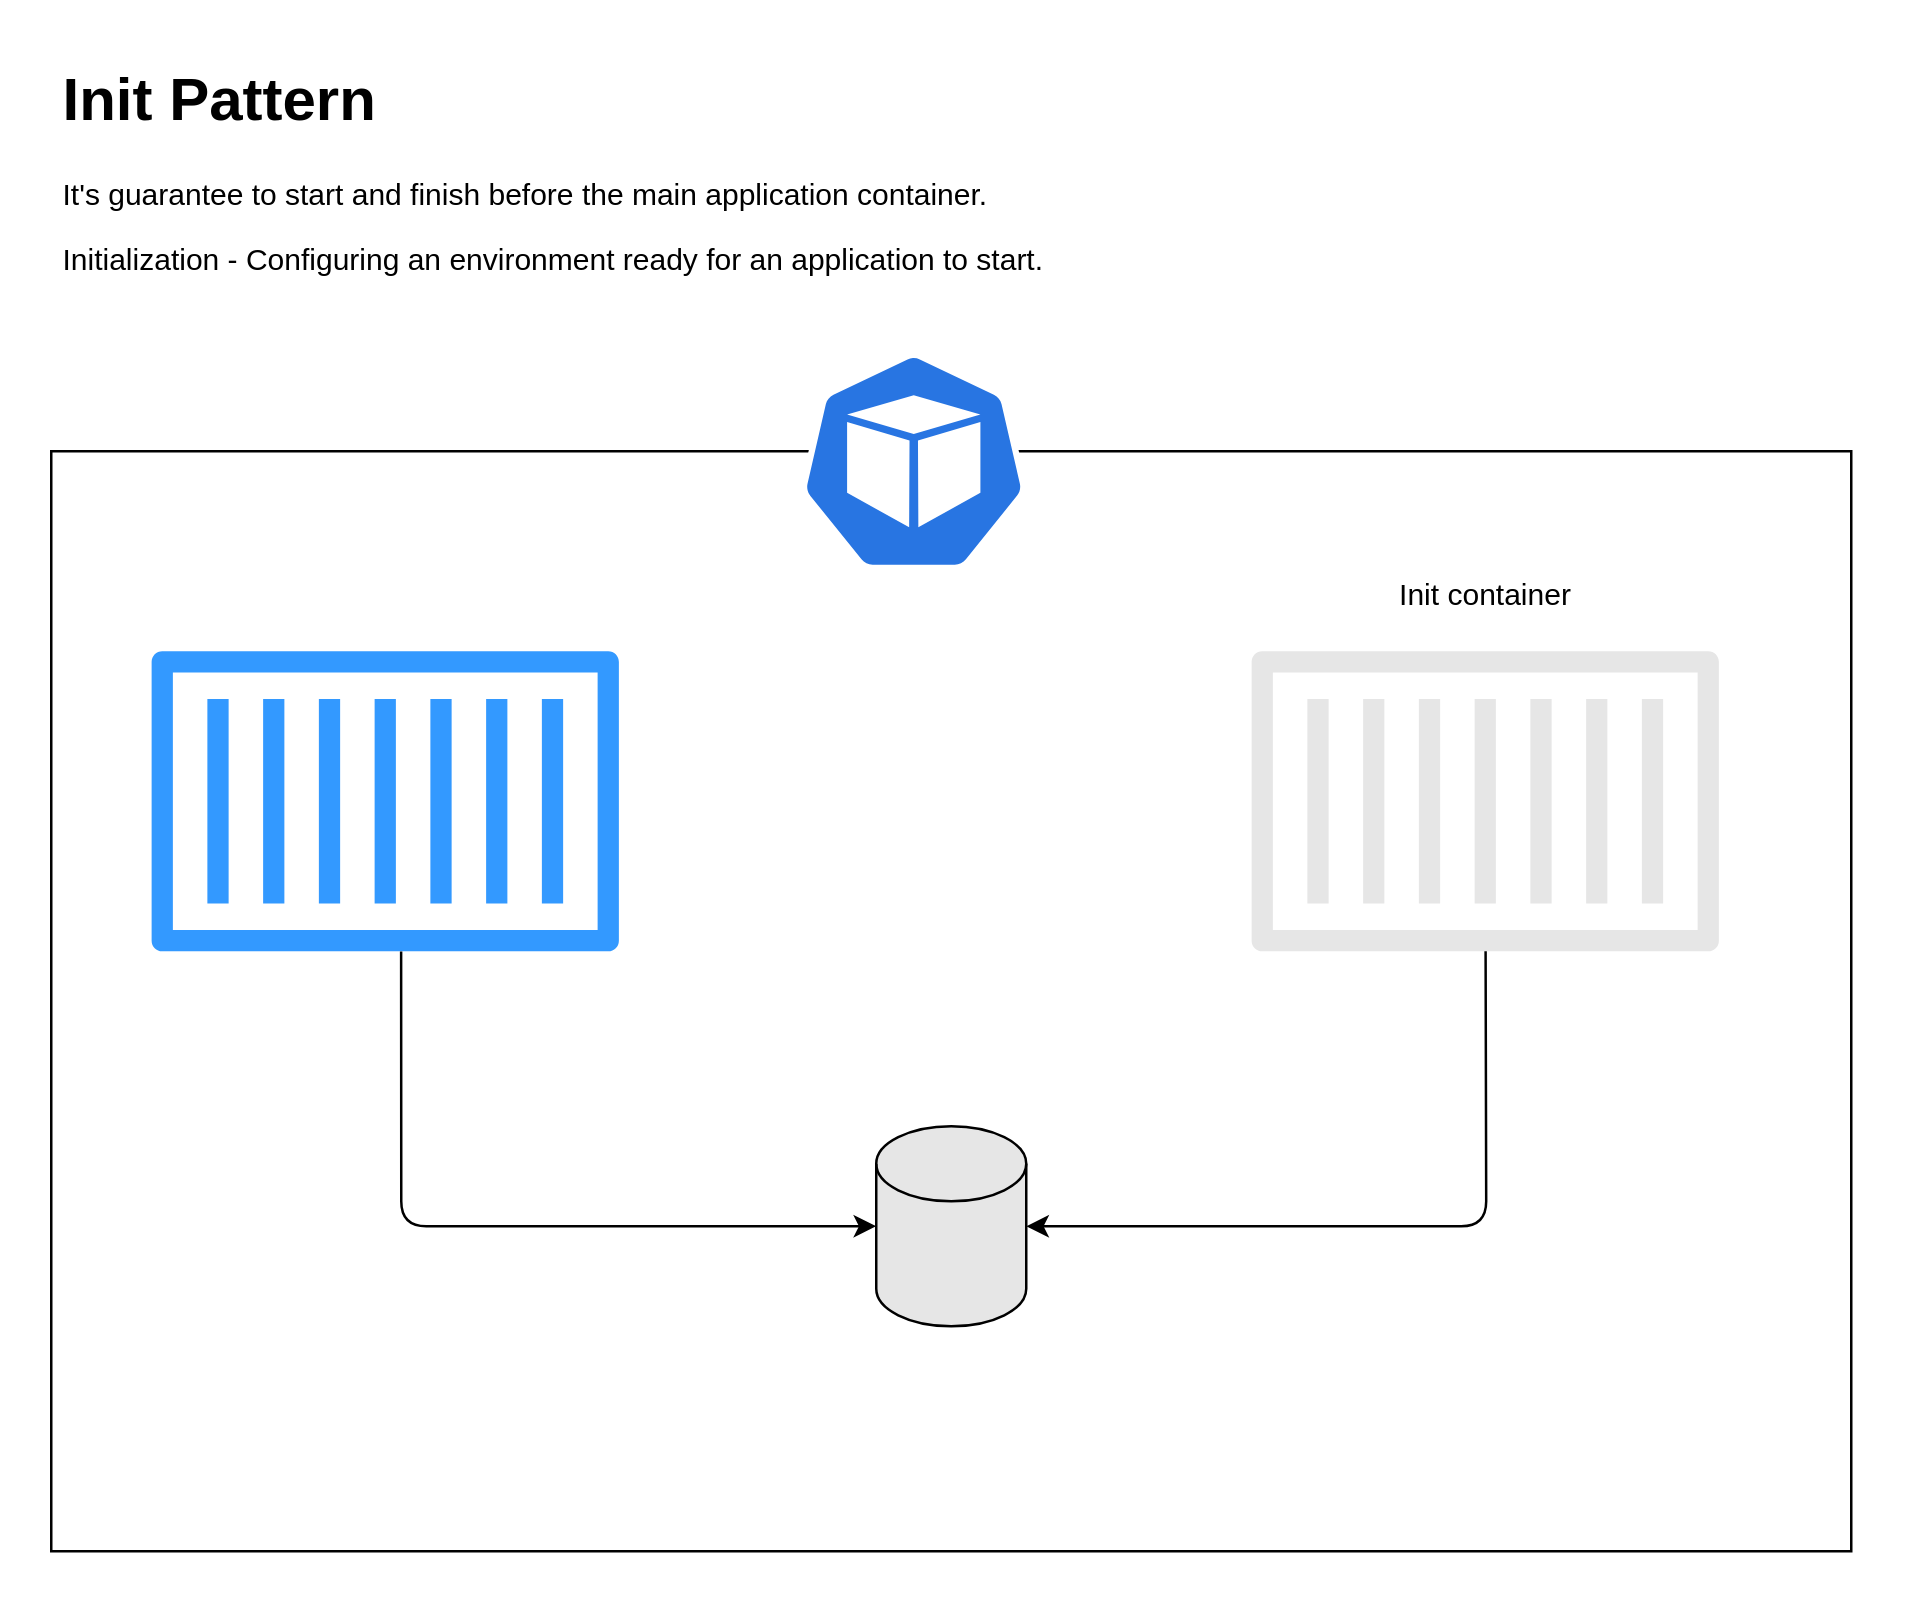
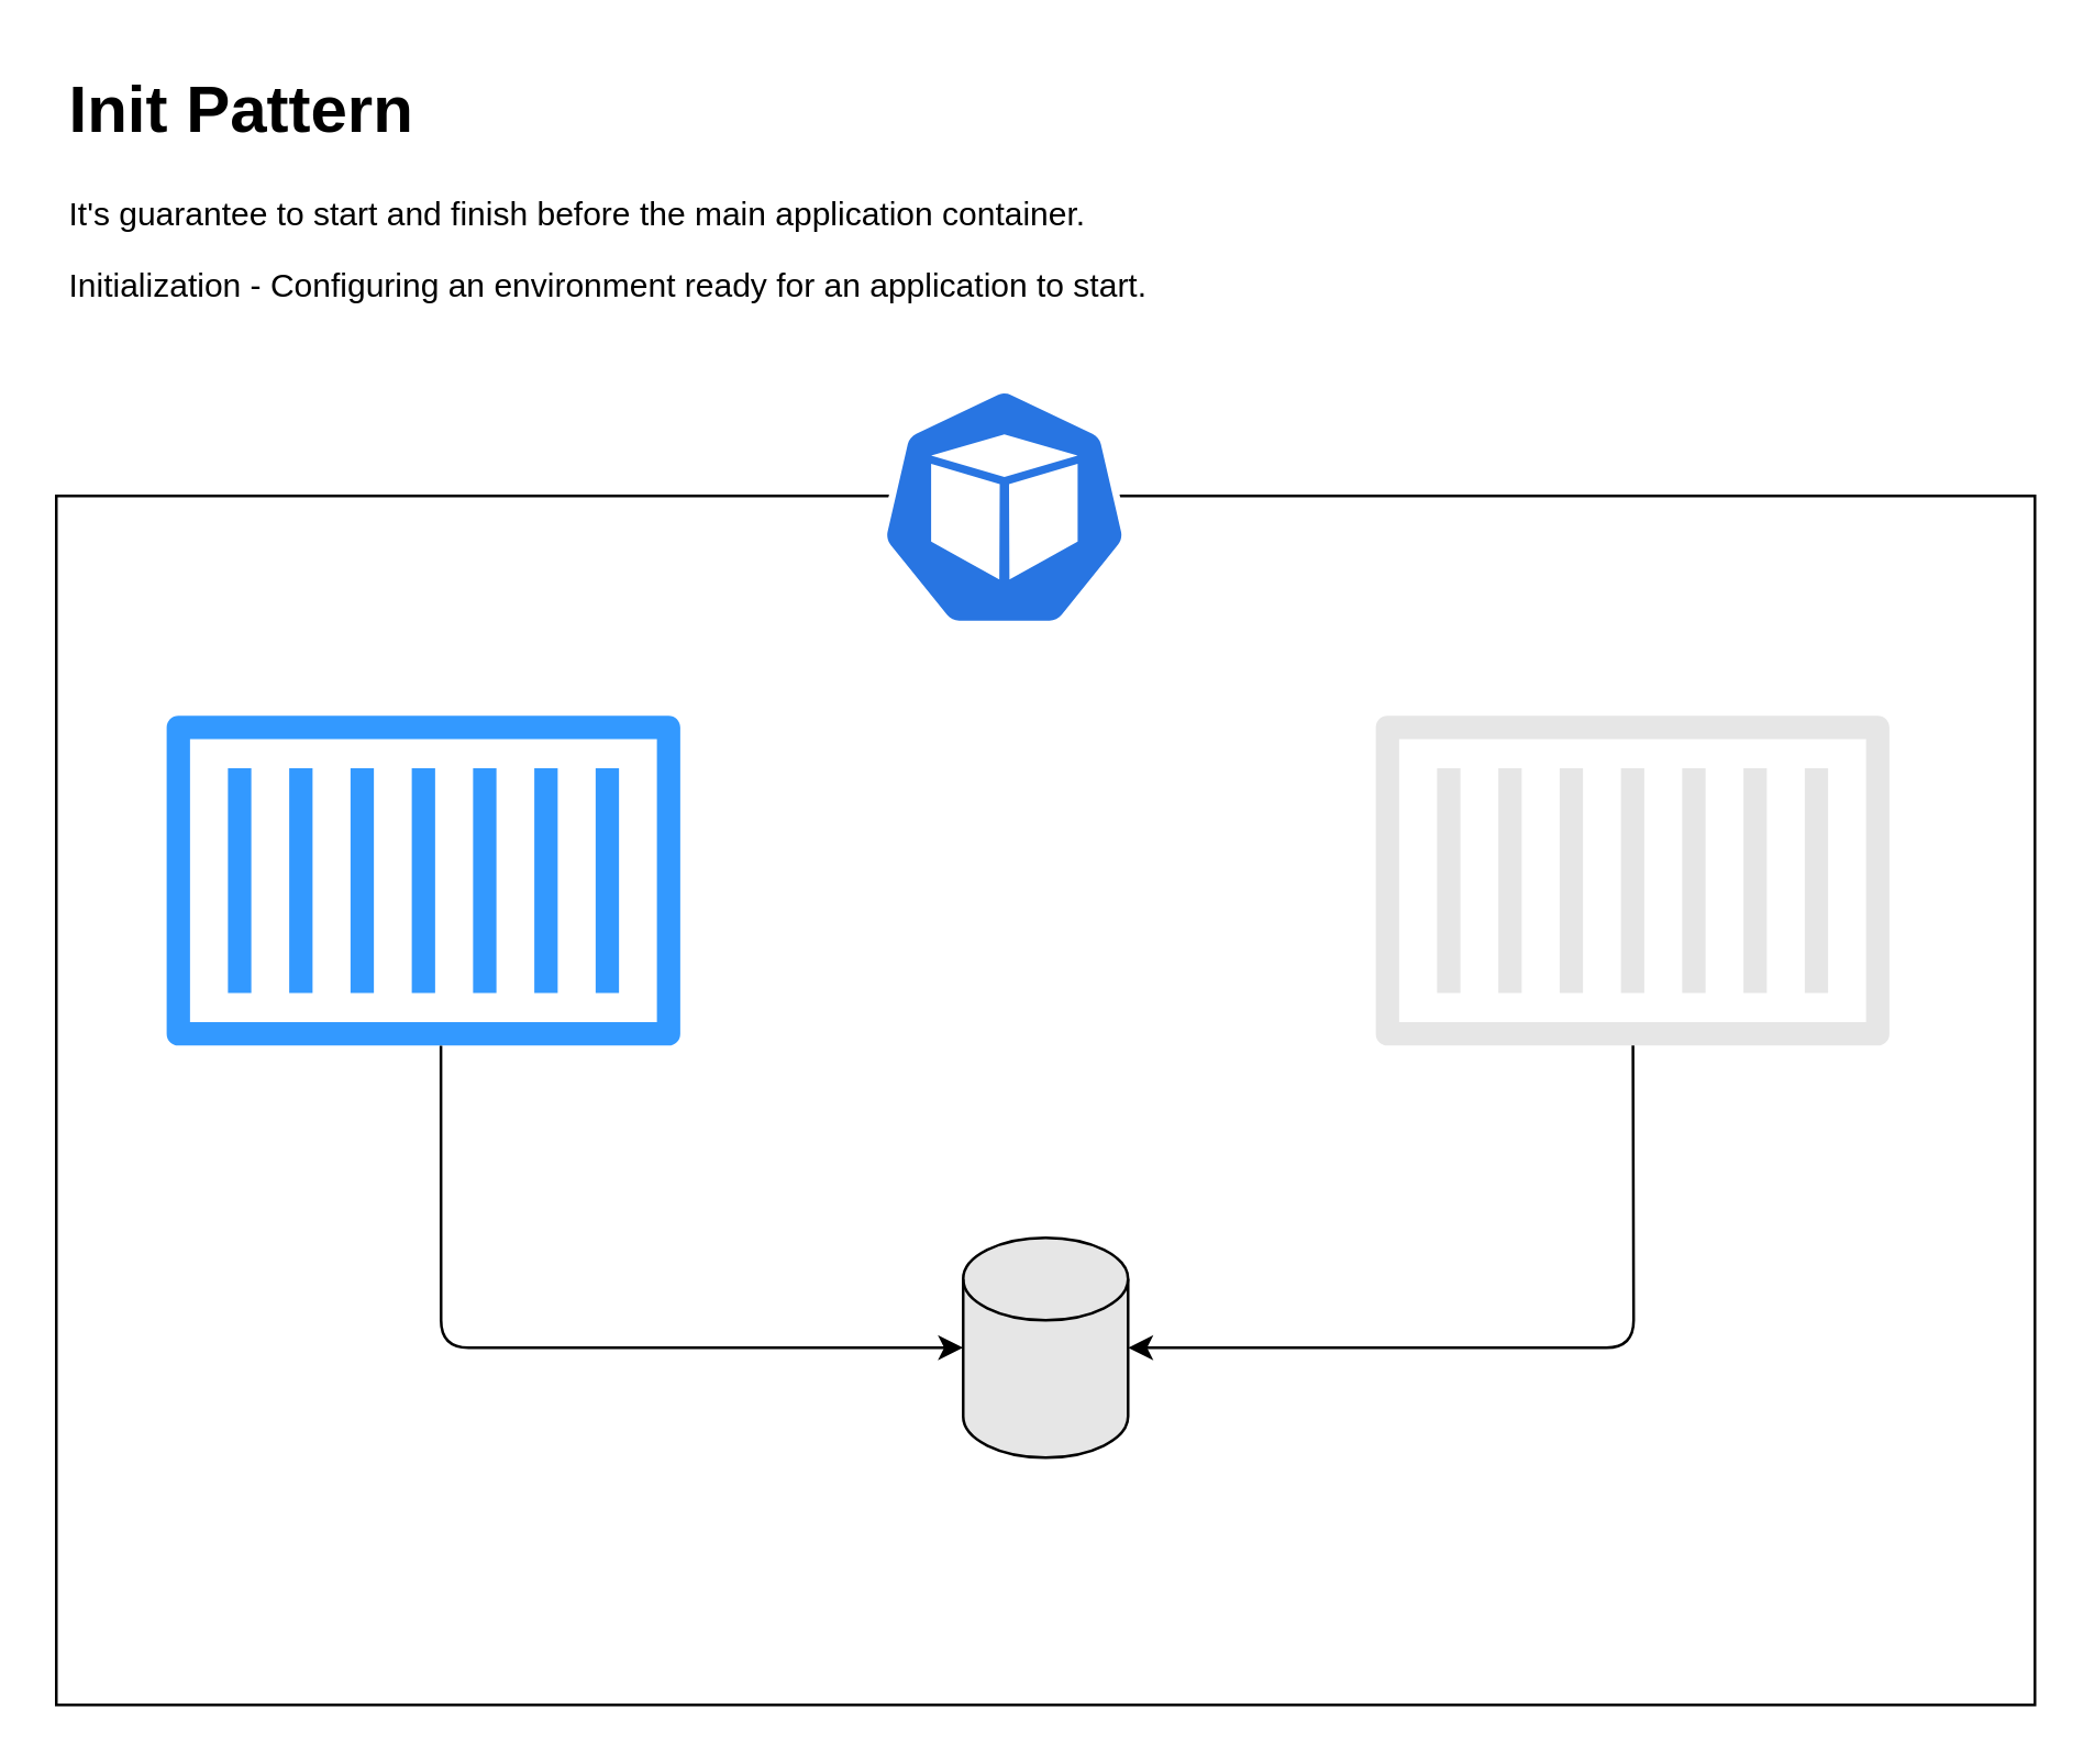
- <mxCell id="7" value="Init container" style="text;html=1;strokeColor=none;fillColor=none;align=center;verticalAlign=middle;whiteSpace=wrap;rounded=0;" vertex="1" parent="1"><mxGeometry x="543.6" y="228" width="100" height="20" as="geometry" /></mxCell>
